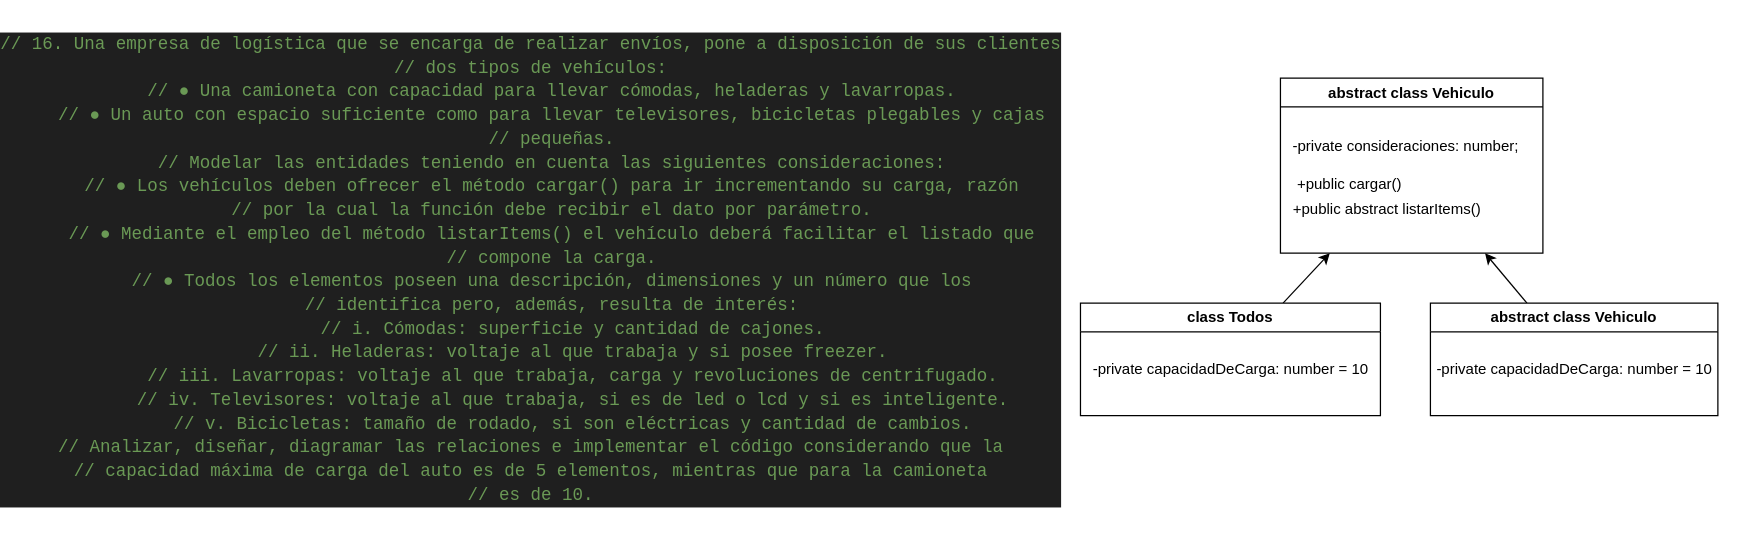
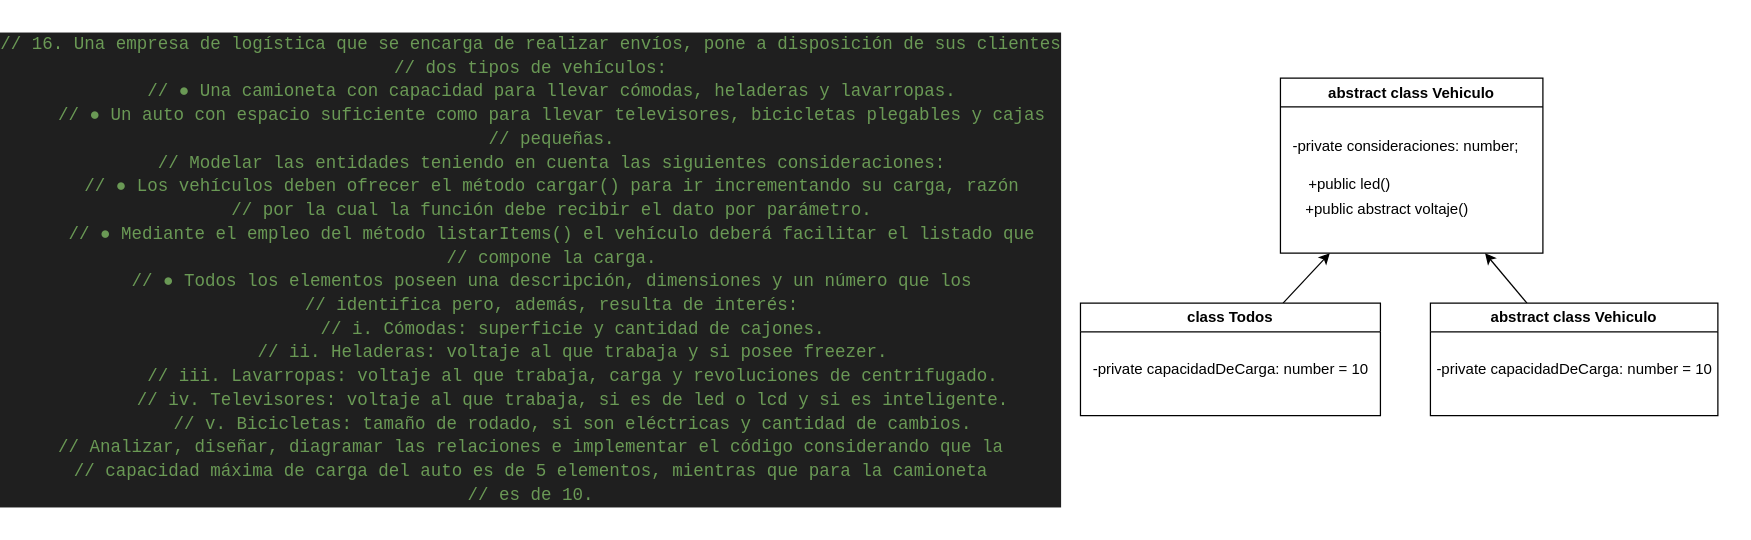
- <mxCell id="5" value="+public cargar()" style="text;html=1;align=center;verticalAlign=middle;resizable=0;points=[];autosize=1;strokeColor=none;fillColor=none;" vertex="1" parent="3"><mxGeometry y="70" width="110" height="30" as="geometry" /></mxCell>
+ <mxCell id="5" value="+public led()" style="text;html=1;align=center;verticalAlign=middle;resizable=0;points=[];autosize=1;strokeColor=none;fillColor=none;" vertex="1" parent="3"><mxGeometry y="70" width="110" height="30" as="geometry" /></mxCell>
- <mxCell id="4" value="+public abstract listarItems()" style="text;html=1;align=center;verticalAlign=middle;resizable=0;points=[];autosize=1;strokeColor=none;fillColor=none;" vertex="1" parent="3"><mxGeometry y="90" width="170" height="30" as="geometry" /></mxCell>
+ <mxCell id="4" value="+public abstract voltaje()" style="text;html=1;align=center;verticalAlign=middle;resizable=0;points=[];autosize=1;strokeColor=none;fillColor=none;" vertex="1" parent="3"><mxGeometry y="90" width="170" height="30" as="geometry" /></mxCell>
